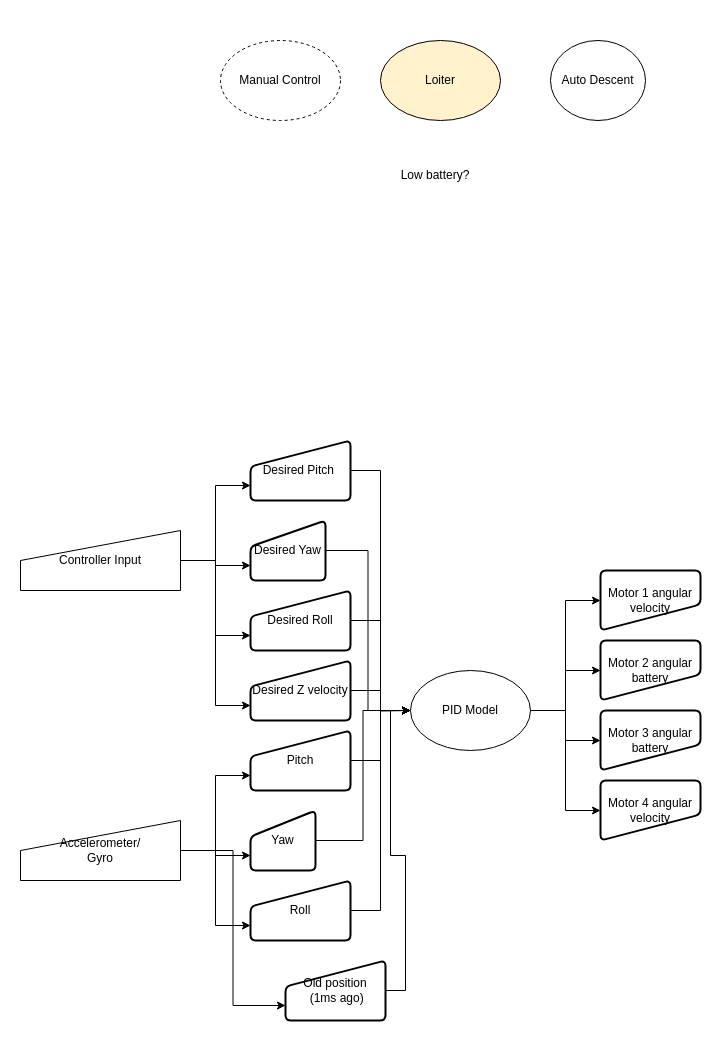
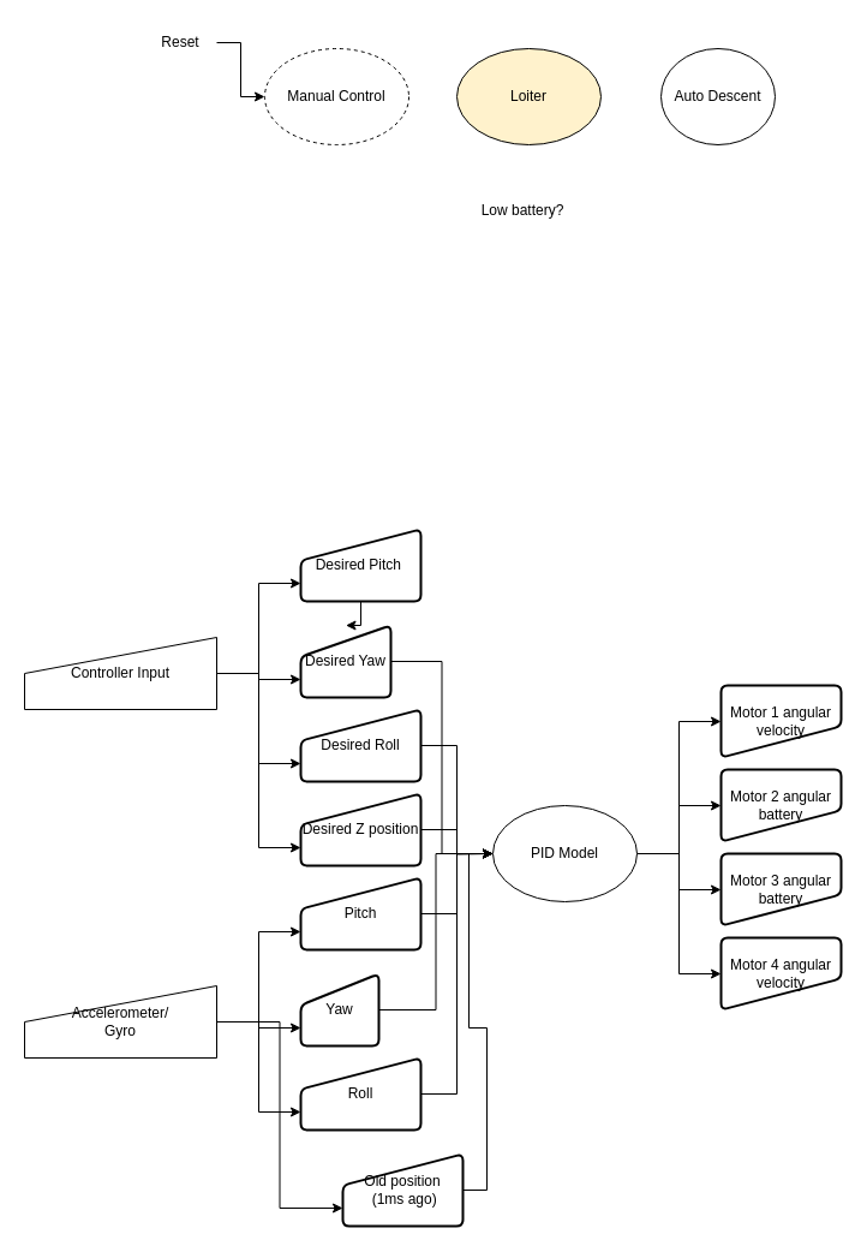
+ <mxCell id="40" value="Reset" style="text;html=1;strokeColor=none;fillColor=none;align=center;verticalAlign=middle;whiteSpace=wrap;rounded=0;" vertex="1" parent="1"><mxGeometry x="120" y="20" width="60" height="30" as="geometry" /></mxCell>
+ <mxCell id="39" style="edgeStyle=orthogonalEdgeStyle;rounded=0;orthogonalLoop=1;jettySize=auto;html=1;" edge="1" parent="1" source="40" target="3"><mxGeometry relative="1" as="geometry" /></mxCell>
- <mxCell id="21" style="edgeStyle=orthogonalEdgeStyle;rounded=0;orthogonalLoop=1;jettySize=auto;html=1;entryX=0;entryY=0.5;entryDx=0;entryDy=0;" edge="1" parent="1" source="22" target="8"><mxGeometry relative="1" as="geometry" /></mxCell>
+ <mxCell id="21" style="edgeStyle=orthogonalEdgeStyle;rounded=0;orthogonalLoop=1;jettySize=auto;html=1;" edge="1" parent="1" source="22" target="24"><mxGeometry relative="1" as="geometry" /></mxCell>
- <mxCell id="33" value="Desired Z velocity" style="html=1;strokeWidth=2;shape=manualInput;whiteSpace=wrap;rounded=1;size=26;arcSize=11;" vertex="1" parent="1"><mxGeometry x="250" y="660" width="100" height="60" as="geometry" /></mxCell>
+ <mxCell id="33" value="Desired Z position" style="html=1;strokeWidth=2;shape=manualInput;whiteSpace=wrap;rounded=1;size=26;arcSize=11;" vertex="1" parent="1"><mxGeometry x="250" y="660" width="100" height="60" as="geometry" /></mxCell>
